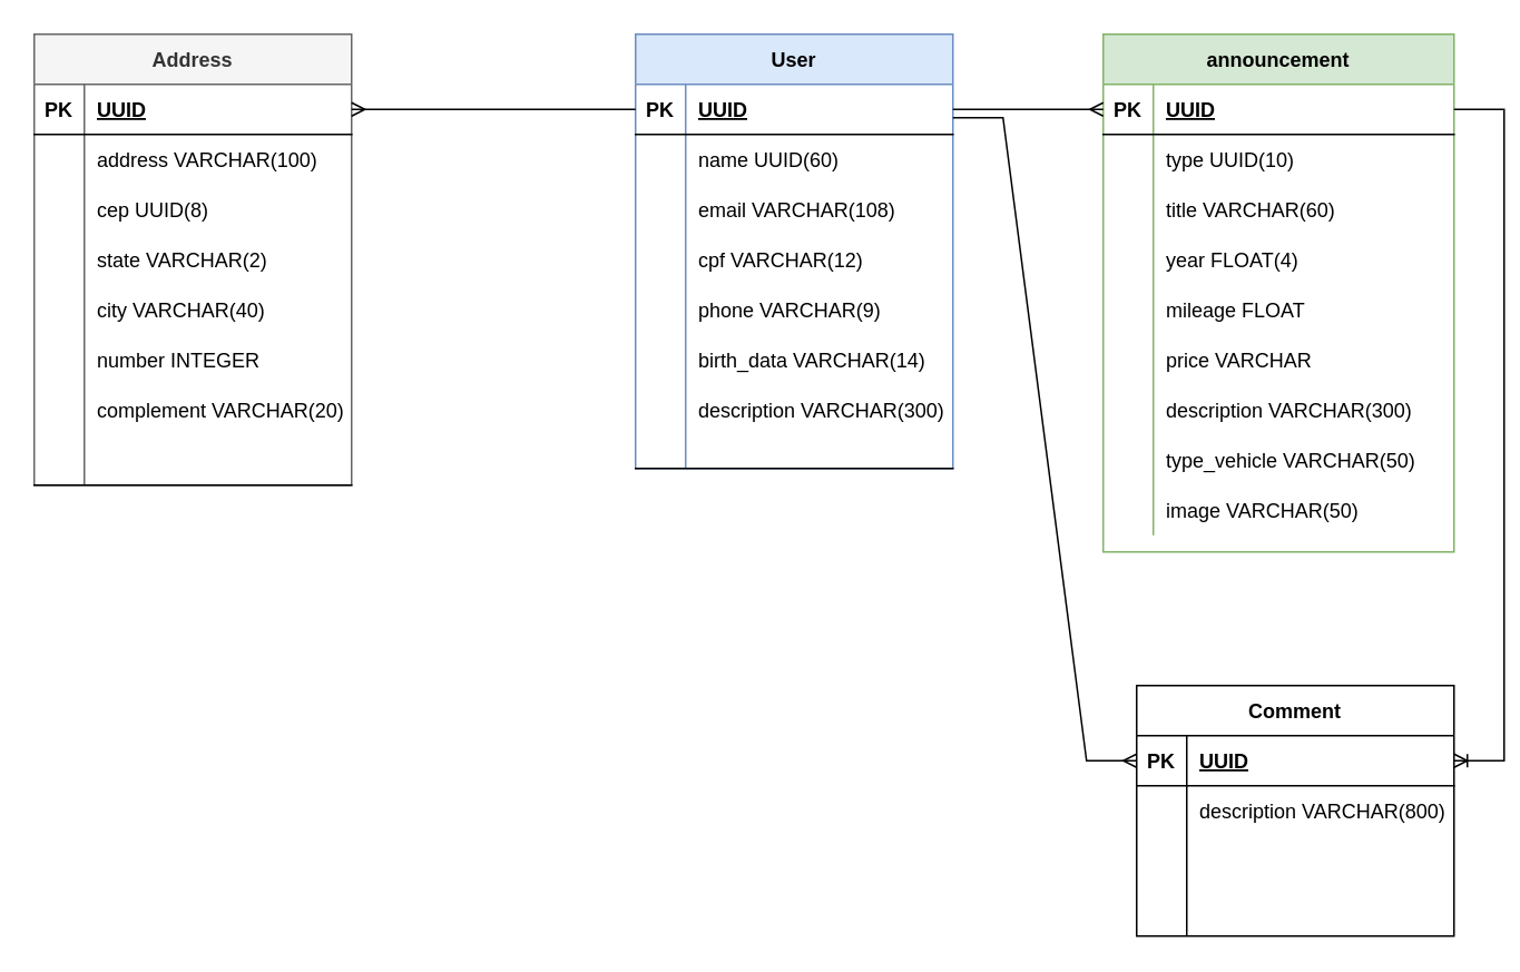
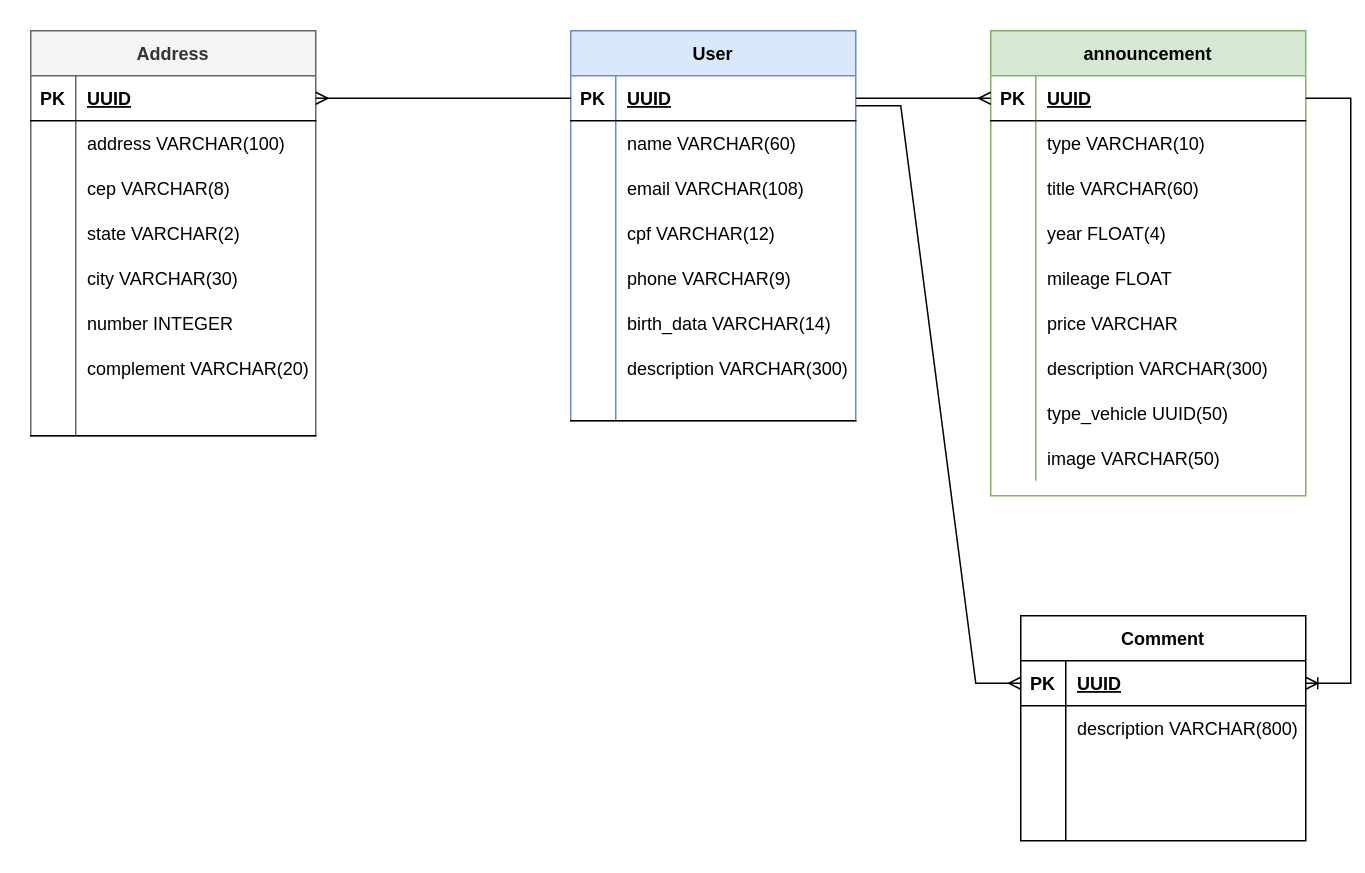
- <mxCell id="8" value="name UUID(60)" style="shape=partialRectangle;connectable=0;fillColor=none;top=0;left=0;bottom=0;right=0;align=left;spacingLeft=6;overflow=hidden;" vertex="1" parent="6"><mxGeometry x="30" width="160" height="30" as="geometry"><mxRectangle width="160" height="30" as="alternateBounds" /></mxGeometry></mxCell>
+ <mxCell id="8" value="name VARCHAR(60)" style="shape=partialRectangle;connectable=0;fillColor=none;top=0;left=0;bottom=0;right=0;align=left;spacingLeft=6;overflow=hidden;" vertex="1" parent="6"><mxGeometry x="30" width="160" height="30" as="geometry"><mxRectangle width="160" height="30" as="alternateBounds" /></mxGeometry></mxCell>
- <mxCell id="59" value="type UUID(10)" style="shape=partialRectangle;connectable=0;fillColor=none;top=0;left=0;bottom=0;right=0;align=left;spacingLeft=6;overflow=hidden;" vertex="1" parent="57"><mxGeometry x="30" width="180" height="30" as="geometry"><mxRectangle width="180" height="30" as="alternateBounds" /></mxGeometry></mxCell>
+ <mxCell id="59" value="type VARCHAR(10)" style="shape=partialRectangle;connectable=0;fillColor=none;top=0;left=0;bottom=0;right=0;align=left;spacingLeft=6;overflow=hidden;" vertex="1" parent="57"><mxGeometry x="30" width="180" height="30" as="geometry"><mxRectangle width="180" height="30" as="alternateBounds" /></mxGeometry></mxCell>
- <mxCell id="36" value="cep UUID(8)" style="shape=partialRectangle;connectable=0;fillColor=none;top=0;left=0;bottom=0;right=0;align=left;spacingLeft=6;overflow=hidden;" vertex="1" parent="34"><mxGeometry x="30" width="160" height="30" as="geometry"><mxRectangle width="160" height="30" as="alternateBounds" /></mxGeometry></mxCell>
+ <mxCell id="36" value="cep VARCHAR(8)" style="shape=partialRectangle;connectable=0;fillColor=none;top=0;left=0;bottom=0;right=0;align=left;spacingLeft=6;overflow=hidden;" vertex="1" parent="34"><mxGeometry x="30" width="160" height="30" as="geometry"><mxRectangle width="160" height="30" as="alternateBounds" /></mxGeometry></mxCell>
- <mxCell id="42" value="city VARCHAR(40)" style="shape=partialRectangle;connectable=0;fillColor=none;top=0;left=0;bottom=0;right=0;align=left;spacingLeft=6;overflow=hidden;" vertex="1" parent="40"><mxGeometry x="30" width="160" height="30" as="geometry"><mxRectangle width="160" height="30" as="alternateBounds" /></mxGeometry></mxCell>
+ <mxCell id="42" value="city VARCHAR(30)" style="shape=partialRectangle;connectable=0;fillColor=none;top=0;left=0;bottom=0;right=0;align=left;spacingLeft=6;overflow=hidden;" vertex="1" parent="40"><mxGeometry x="30" width="160" height="30" as="geometry"><mxRectangle width="160" height="30" as="alternateBounds" /></mxGeometry></mxCell>
- <mxCell id="77" value="type_vehicle VARCHAR(50)" style="shape=partialRectangle;connectable=0;fillColor=none;top=0;left=0;bottom=0;right=0;align=left;spacingLeft=6;overflow=hidden;" vertex="1" parent="75"><mxGeometry x="30" width="180" height="30" as="geometry"><mxRectangle width="180" height="30" as="alternateBounds" /></mxGeometry></mxCell>
+ <mxCell id="77" value="type_vehicle UUID(50)" style="shape=partialRectangle;connectable=0;fillColor=none;top=0;left=0;bottom=0;right=0;align=left;spacingLeft=6;overflow=hidden;" vertex="1" parent="75"><mxGeometry x="30" width="180" height="30" as="geometry"><mxRectangle width="180" height="30" as="alternateBounds" /></mxGeometry></mxCell>
